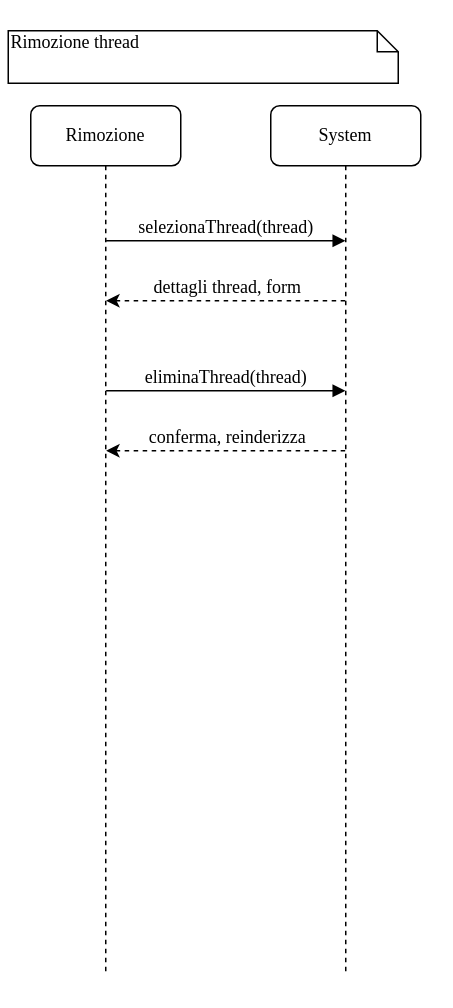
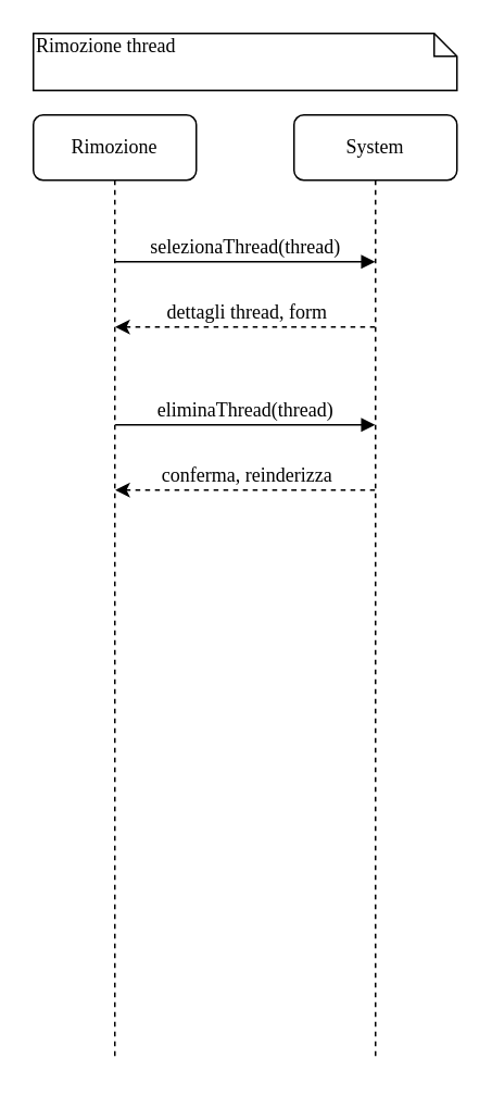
- <mxCell id="4" value="Rimozione thread" style="shape=note;whiteSpace=wrap;html=1;size=14;verticalAlign=top;align=left;spacingTop=-6;rounded=0;shadow=0;comic=0;labelBackgroundColor=none;strokeWidth=1;fontFamily=Verdana;fontSize=12" vertex="1" parent="1"><mxGeometry x="5" y="20" width="260" height="35" as="geometry" /></mxCell>
+ <mxCell id="4" value="Rimozione thread" style="shape=note;whiteSpace=wrap;html=1;size=14;verticalAlign=top;align=left;spacingTop=-6;rounded=0;shadow=0;comic=0;labelBackgroundColor=none;strokeWidth=1;fontFamily=Verdana;fontSize=12" vertex="1" parent="1"><mxGeometry x="20" y="20" width="260" height="35" as="geometry" /></mxCell>
